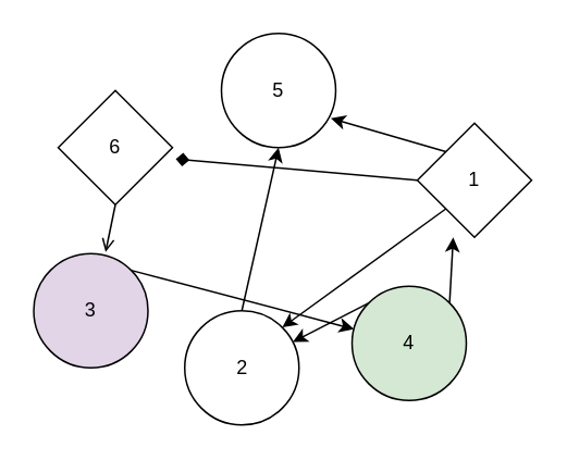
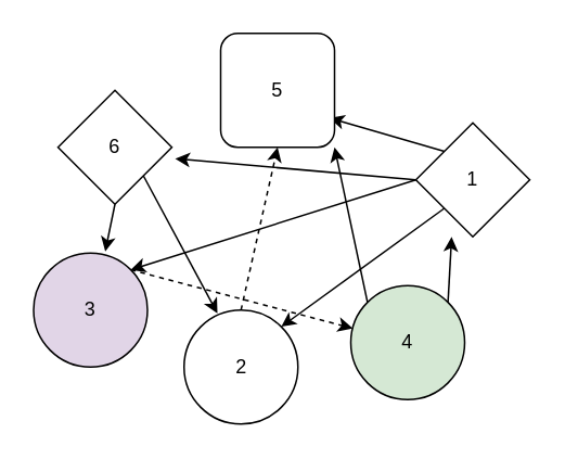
- <mxCell id="17" value="5" style="ellipse;whiteSpace=wrap;html=1;" vertex="1" parent="1"><mxGeometry x="135" y="20" width="70" height="70" as="geometry" /></mxCell>
+ <mxCell id="17" value="5" style="whiteSpace=wrap;html=1;rounded=1;" vertex="1" parent="1"><mxGeometry x="135" y="20" width="70" height="70" as="geometry" /></mxCell>
- <mxCell id="7" style="edgeStyle=none;rounded=0;orthogonalLoop=1;jettySize=auto;html=1;exitX=0;exitY=0.5;exitDx=0;exitDy=0;entryX=1.029;entryY=0.6;entryDx=0;entryDy=0;entryPerimeter=0;endArrow=diamond;" edge="1" parent="1" source="9" target="4"><mxGeometry relative="1" as="geometry" /></mxCell>
+ <mxCell id="7" style="edgeStyle=none;rounded=0;orthogonalLoop=1;jettySize=auto;html=1;exitX=0;exitY=0.5;exitDx=0;exitDy=0;entryX=1.029;entryY=0.6;entryDx=0;entryDy=0;entryPerimeter=0;" edge="1" parent="1" source="9" target="4"><mxGeometry relative="1" as="geometry" /></mxCell>
+ <mxCell id="6" style="edgeStyle=none;rounded=0;orthogonalLoop=1;jettySize=auto;html=1;exitX=0;exitY=0.5;exitDx=0;exitDy=0;entryX=1;entryY=0;entryDx=0;entryDy=0;" edge="1" parent="1" source="9" target="13"><mxGeometry relative="1" as="geometry" /></mxCell>
- <mxCell id="10" style="edgeStyle=none;rounded=0;orthogonalLoop=1;jettySize=auto;html=1;exitX=0.5;exitY=0;exitDx=0;exitDy=0;entryX=0.5;entryY=1;entryDx=0;entryDy=0;" edge="1" parent="1" source="11" target="17"><mxGeometry relative="1" as="geometry" /></mxCell>
+ <mxCell id="10" style="edgeStyle=none;rounded=0;orthogonalLoop=1;jettySize=auto;html=1;exitX=0.5;exitY=0;exitDx=0;exitDy=0;entryX=0.5;entryY=1;entryDx=0;entryDy=0;dashed=1;" edge="1" parent="1" source="11" target="17"><mxGeometry relative="1" as="geometry" /></mxCell>
+ <mxCell id="2" style="rounded=0;orthogonalLoop=1;jettySize=auto;html=1;exitX=1;exitY=1;exitDx=0;exitDy=0;entryX=0.293;entryY=0.029;entryDx=0;entryDy=0;entryPerimeter=0;" edge="1" parent="1" source="4" target="11"><mxGeometry relative="1" as="geometry" /></mxCell>
- <mxCell id="3" style="edgeStyle=none;rounded=0;orthogonalLoop=1;jettySize=auto;html=1;exitX=0.5;exitY=1;exitDx=0;exitDy=0;entryX=0.629;entryY=-0.014;entryDx=0;entryDy=0;entryPerimeter=0;endArrow=open;" edge="1" parent="1" source="4" target="13"><mxGeometry relative="1" as="geometry" /></mxCell>
+ <mxCell id="3" style="edgeStyle=none;rounded=0;orthogonalLoop=1;jettySize=auto;html=1;exitX=0.5;exitY=1;exitDx=0;exitDy=0;entryX=0.629;entryY=-0.014;entryDx=0;entryDy=0;entryPerimeter=0;" edge="1" parent="1" source="4" target="13"><mxGeometry relative="1" as="geometry" /></mxCell>
- <mxCell id="12" style="edgeStyle=none;rounded=0;orthogonalLoop=1;jettySize=auto;html=1;exitX=1;exitY=0;exitDx=0;exitDy=0;" edge="1" parent="1" source="13" target="16"><mxGeometry relative="1" as="geometry" /></mxCell>
+ <mxCell id="12" style="edgeStyle=none;rounded=0;orthogonalLoop=1;jettySize=auto;html=1;exitX=1;exitY=0;exitDx=0;exitDy=0;dashed=1;" edge="1" parent="1" source="13" target="16"><mxGeometry relative="1" as="geometry" /></mxCell>
- <mxCell id="15" style="edgeStyle=none;rounded=0;orthogonalLoop=1;jettySize=auto;html=1;exitX=0;exitY=0;exitDx=0;exitDy=0;" edge="1" parent="1" source="16" target="11"><mxGeometry relative="1" as="geometry" /></mxCell>
+ <mxCell id="15" style="edgeStyle=none;rounded=0;orthogonalLoop=1;jettySize=auto;html=1;exitX=0;exitY=0;exitDx=0;exitDy=0;entryX=1;entryY=1;entryDx=0;entryDy=0;" edge="1" parent="1" source="16" target="17"><mxGeometry relative="1" as="geometry" /></mxCell>
